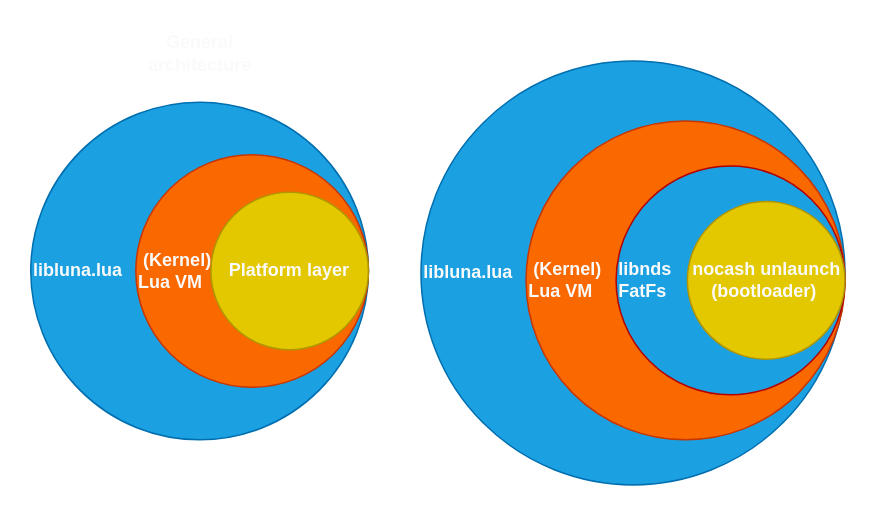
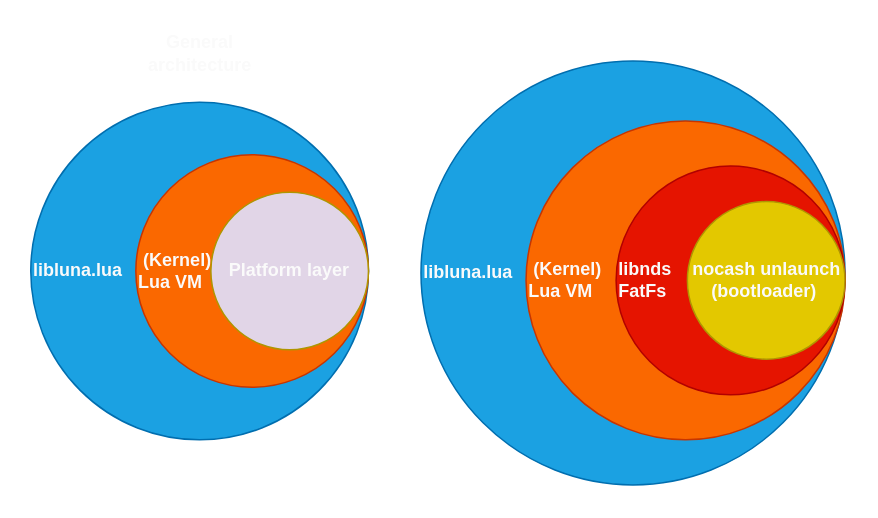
- <mxCell id="4" value="&lt;b&gt;Platform layer&lt;/b&gt;" style="ellipse;whiteSpace=wrap;html=1;aspect=fixed;fillColor=#e3c800;fontColor=#FAFAFA;strokeColor=#B09500;" parent="1" vertex="1"><mxGeometry x="140" y="127.5" width="105" height="105" as="geometry" /></mxCell>
+ <mxCell id="4" value="&lt;b&gt;Platform layer&lt;/b&gt;" style="ellipse;whiteSpace=wrap;html=1;aspect=fixed;fillColor=#e1d5e7;fontColor=#FAFAFA;strokeColor=#B09500;" parent="1" vertex="1"><mxGeometry x="140" y="127.5" width="105" height="105" as="geometry" /></mxCell>
- <mxCell id="7" value="&lt;b&gt;libnds&lt;br&gt;FatFs&lt;/b&gt;" style="ellipse;whiteSpace=wrap;html=1;aspect=fixed;fillColor=#1ba1e2;fontColor=#FAFAFA;strokeColor=#B20000;align=left;" vertex="1" parent="1"><mxGeometry x="410" y="110" width="152.5" height="152.5" as="geometry" /></mxCell>
+ <mxCell id="7" value="&lt;b&gt;libnds&lt;br&gt;FatFs&lt;/b&gt;" style="ellipse;whiteSpace=wrap;html=1;aspect=fixed;fillColor=#e51400;fontColor=#FAFAFA;strokeColor=#B20000;align=left;" vertex="1" parent="1"><mxGeometry x="410" y="110" width="152.5" height="152.5" as="geometry" /></mxCell>
